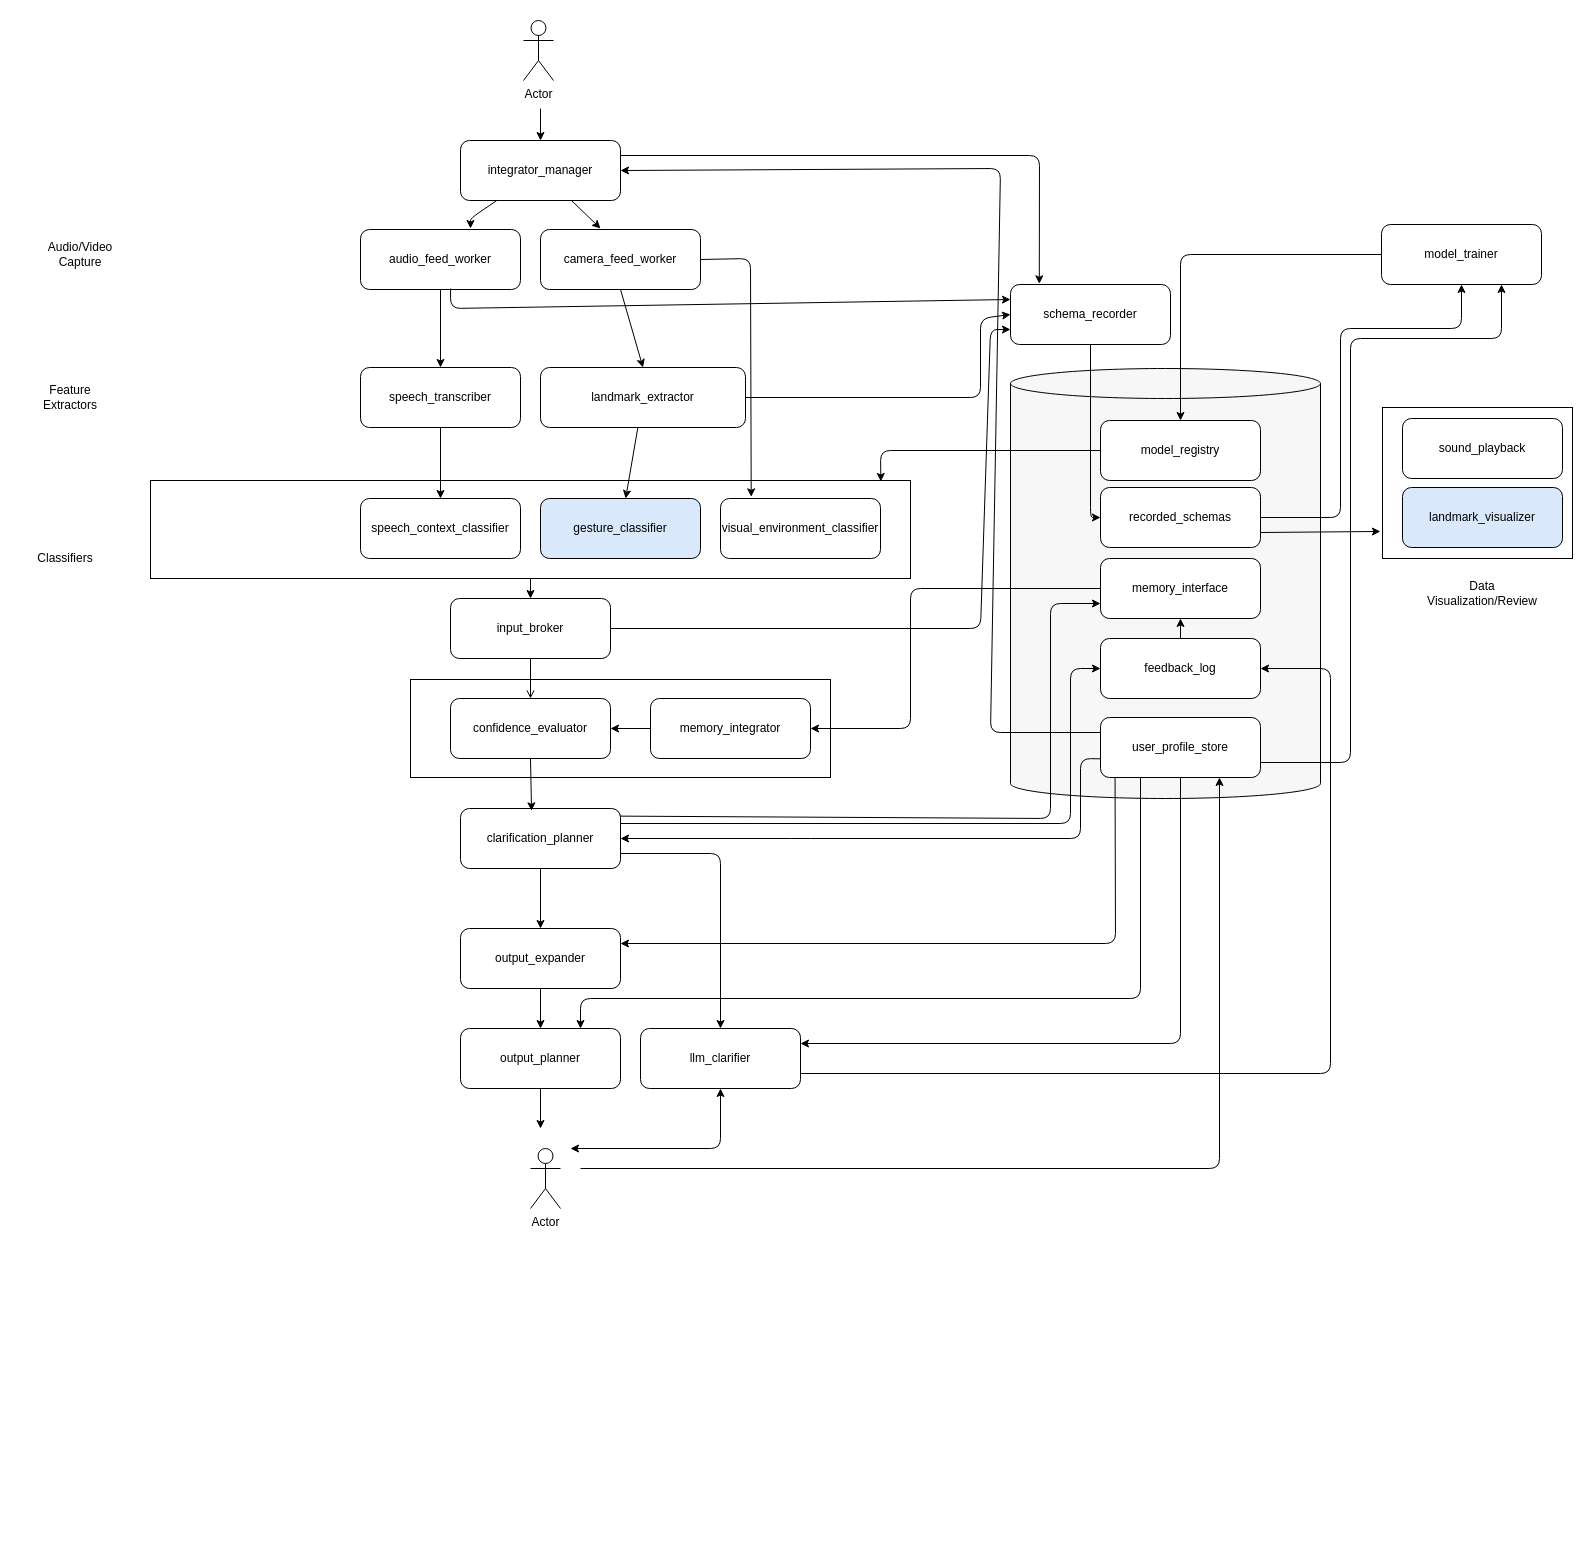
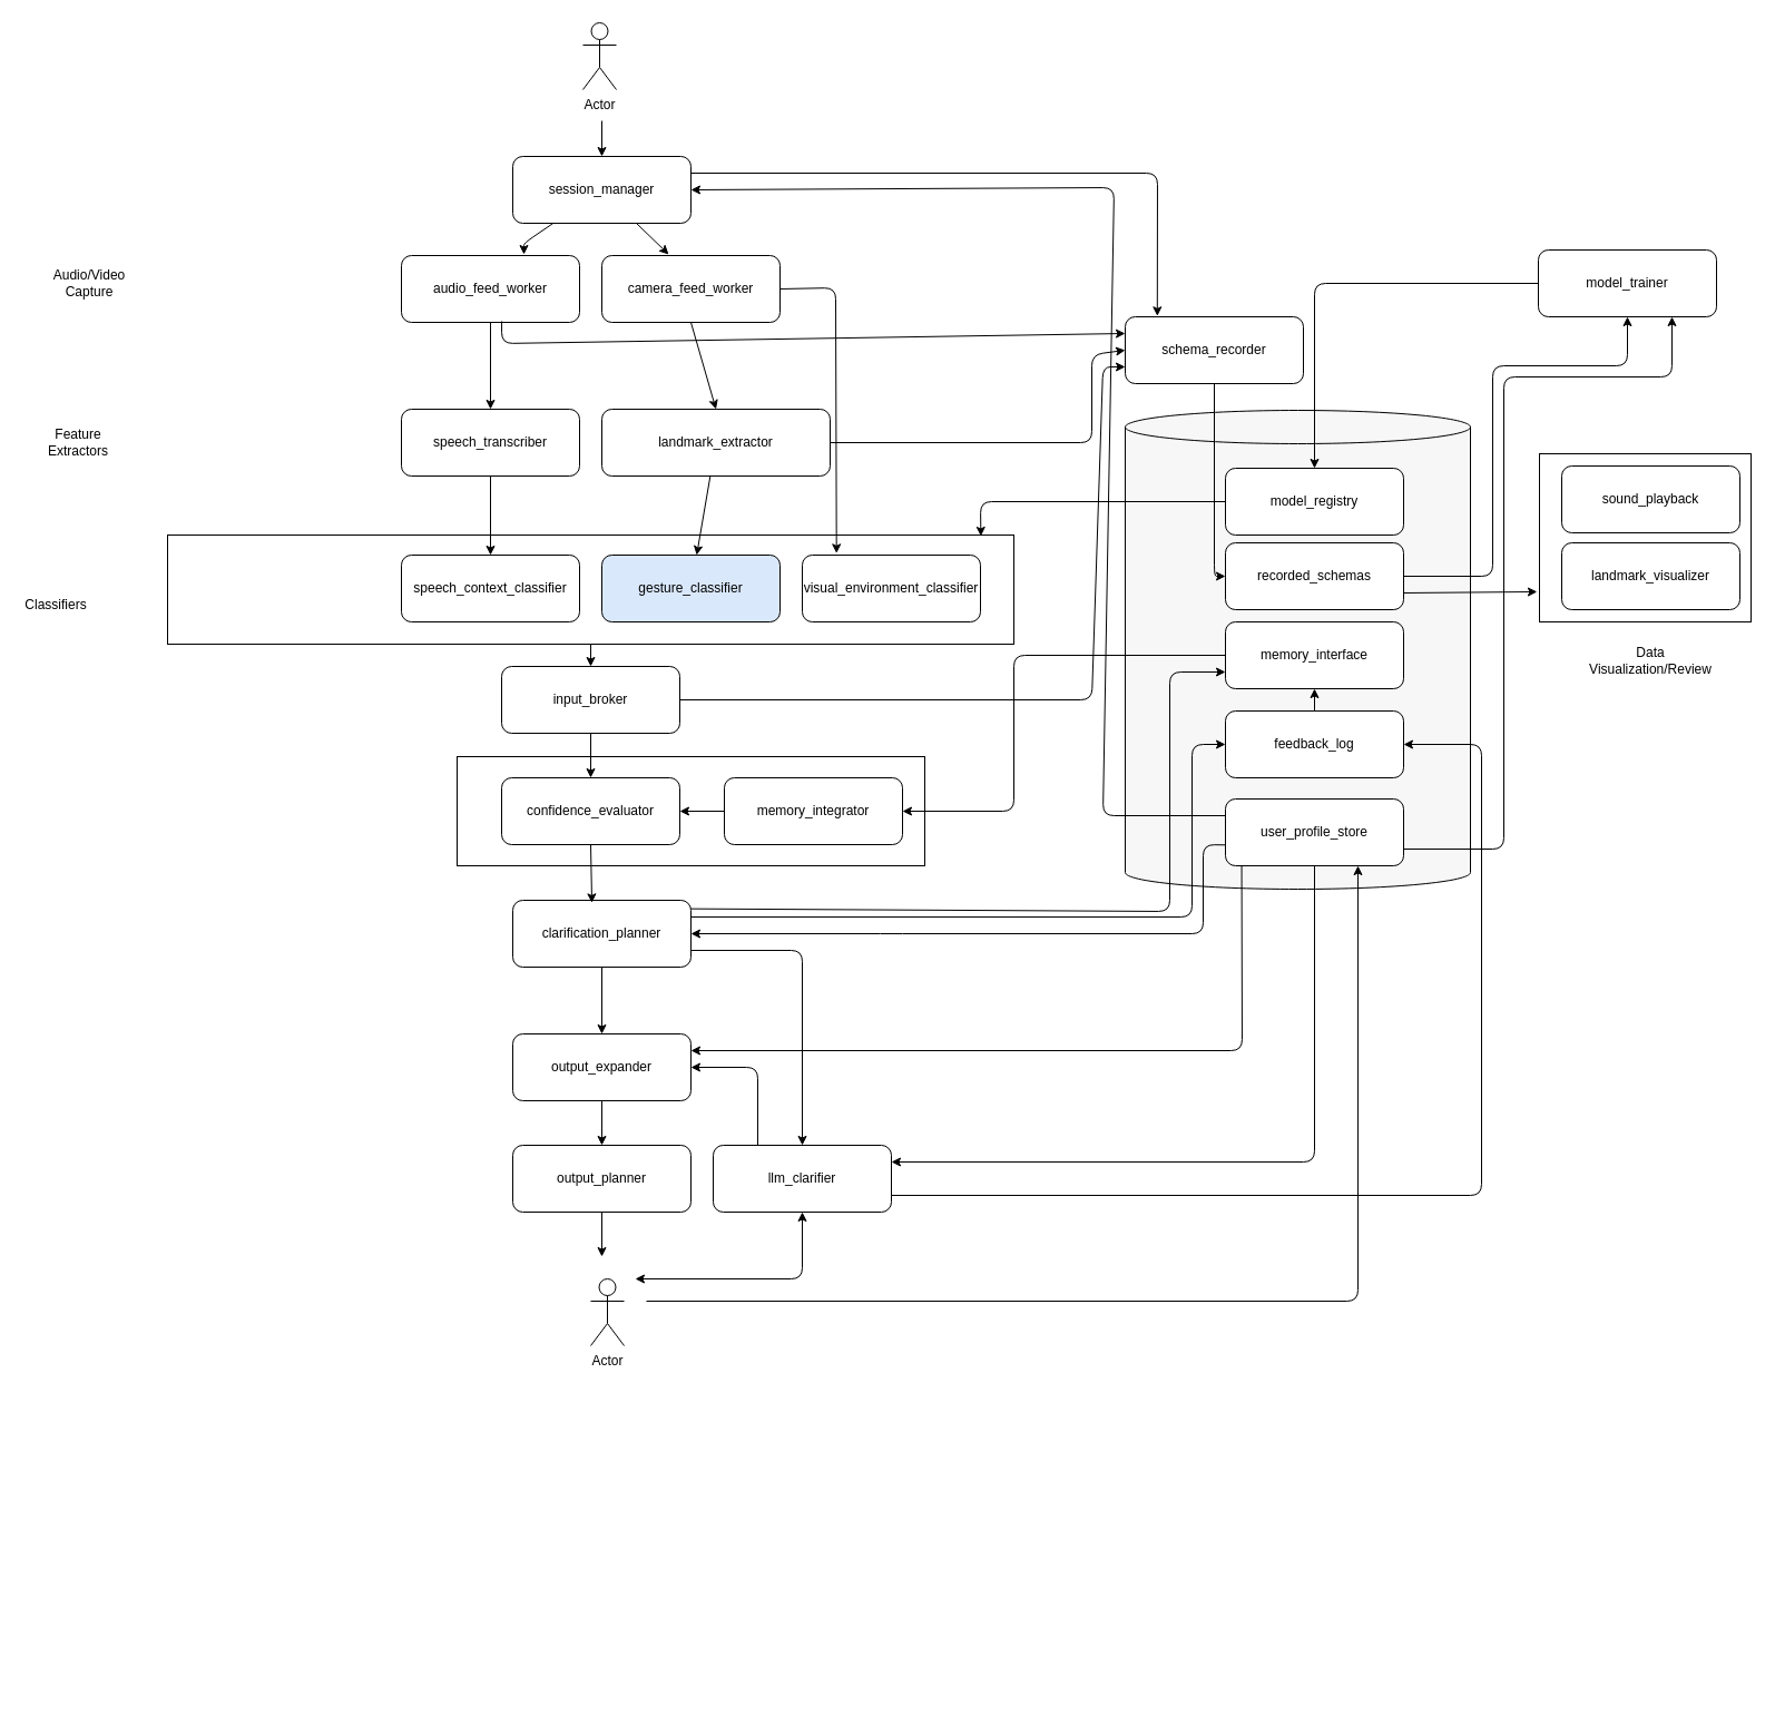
- <mxCell id="38" value="integrator_manager" style="rounded=1;whiteSpace=wrap;html=1;" parent="1" vertex="1"><mxGeometry x="460" y="140" width="160" height="60" as="geometry" /></mxCell>
+ <mxCell id="38" value="session_manager" style="rounded=1;whiteSpace=wrap;html=1;" parent="1" vertex="1"><mxGeometry x="460" y="140" width="160" height="60" as="geometry" /></mxCell>
- <mxCell id="41" value="landmark_visualizer" style="rounded=1;whiteSpace=wrap;html=1;fillColor=#dae8fc;" parent="1" vertex="1"><mxGeometry x="1402" y="487" width="160" height="60" as="geometry" /></mxCell>
+ <mxCell id="41" value="landmark_visualizer" style="rounded=1;whiteSpace=wrap;html=1;" parent="1" vertex="1"><mxGeometry x="1402" y="487" width="160" height="60" as="geometry" /></mxCell>
- <mxCell id="56" value="Classifiers" style="text;strokeColor=none;align=center;fillColor=none;html=1;verticalAlign=middle;whiteSpace=wrap;rounded=0;" parent="1" vertex="1"><mxGeometry x="35" y="543" width="60" height="30" as="geometry" /></mxCell>
+ <mxCell id="56" value="Classifiers" style="text;strokeColor=none;align=center;fillColor=none;html=1;verticalAlign=middle;whiteSpace=wrap;rounded=0;" parent="1" vertex="1"><mxGeometry x="20" y="528" width="60" height="30" as="geometry" /></mxCell>
- <mxCell id="20" value="" style="edgeStyle=none;html=1;endArrow=open;" parent="1" source="22" target="23" edge="1"><mxGeometry relative="1" as="geometry" /></mxCell>
+ <mxCell id="20" value="" style="edgeStyle=none;html=1;" parent="1" source="22" target="23" edge="1"><mxGeometry relative="1" as="geometry" /></mxCell>
+ <mxCell id="47" style="edgeStyle=none;html=1;exitX=0.25;exitY=0;exitDx=0;exitDy=0;entryX=1;entryY=0.5;entryDx=0;entryDy=0;" parent="1" source="49" target="29" edge="1"><mxGeometry relative="1" as="geometry"><Array as="points"><mxPoint x="680" y="958" /></Array></mxGeometry></mxCell>
- <mxCell id="71" style="edgeStyle=none;html=1;exitX=0.25;exitY=1;exitDx=0;exitDy=0;entryX=0.75;entryY=0;entryDx=0;entryDy=0;" parent="1" source="73" target="31" edge="1"><mxGeometry relative="1" as="geometry"><Array as="points"><mxPoint x="1140" y="998" /><mxPoint x="580" y="998" /></Array></mxGeometry></mxCell>
